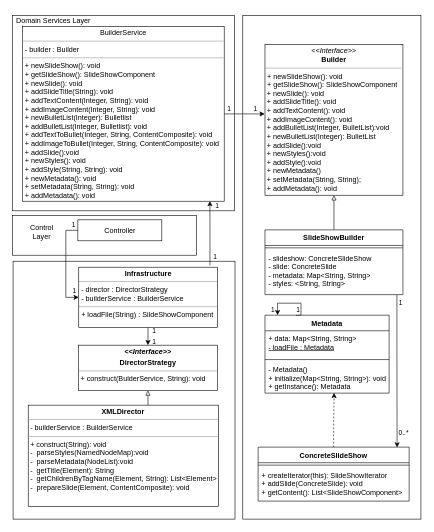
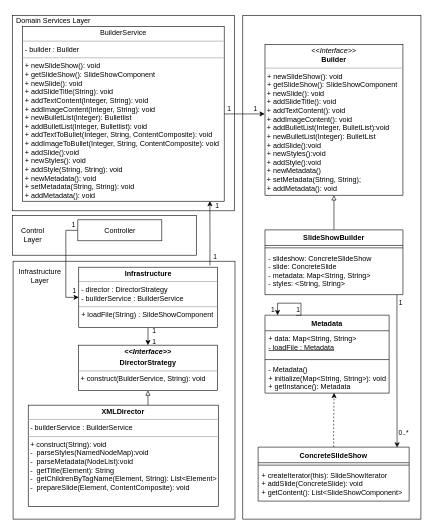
- <mxCell id="38" value="Control Layer" style="text;html=1;strokeColor=none;fillColor=none;align=center;verticalAlign=middle;whiteSpace=wrap;rounded=0;" parent="1" vertex="1"><mxGeometry x="39" y="371" width="60" height="30" as="geometry" /></mxCell>
+ <mxCell id="38" value="Control Layer" style="text;html=1;strokeColor=none;fillColor=none;align=center;verticalAlign=middle;whiteSpace=wrap;rounded=0;" parent="1" vertex="1"><mxGeometry x="24" y="376" width="60" height="30" as="geometry" /></mxCell>
+ <mxCell id="25" value="Infrastructure &lt;br&gt;Layer" style="text;html=1;strokeColor=none;fillColor=none;align=center;verticalAlign=middle;whiteSpace=wrap;rounded=0;" parent="1" vertex="1"><mxGeometry x="20" y="445" width="92" height="30" as="geometry" /></mxCell>
